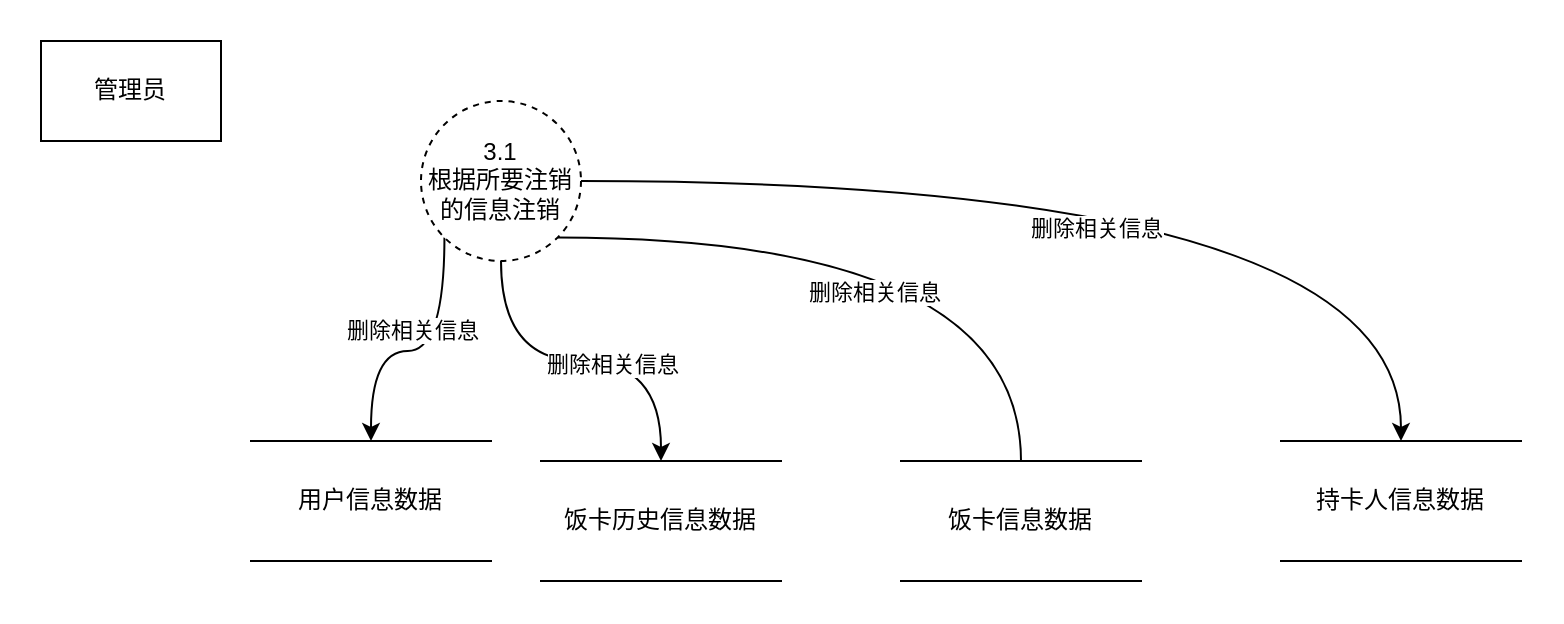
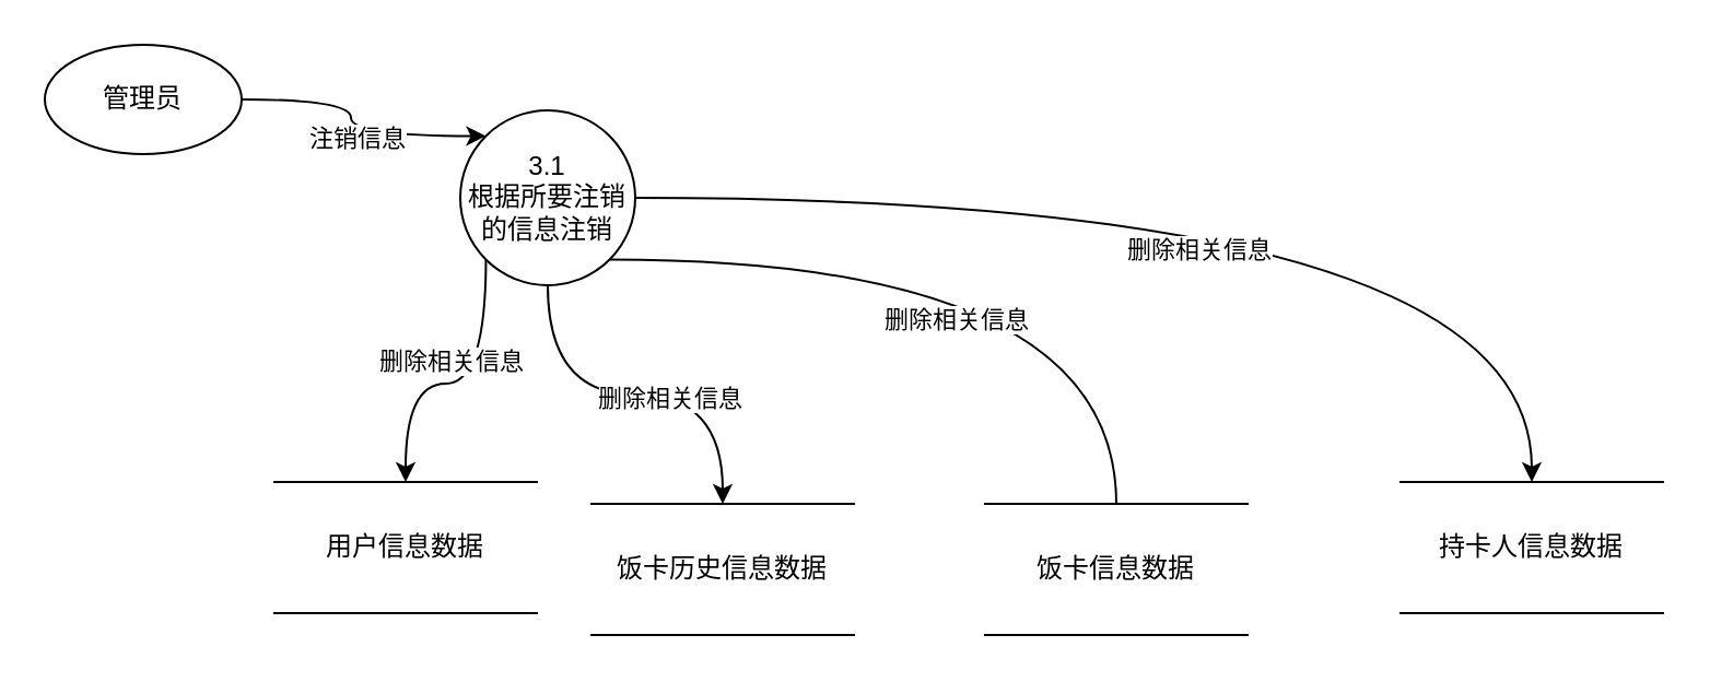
- <mxCell id="4" value="管理员" style="rounded=0;whiteSpace=wrap;html=1;" vertex="1" parent="1"><mxGeometry x="20" y="20" width="90" height="50" as="geometry" /></mxCell>
+ <mxCell id="4" value="管理员" style="ellipse;whiteSpace=wrap;html=1;" vertex="1" parent="1"><mxGeometry x="20" y="20" width="90" height="50" as="geometry" /></mxCell>
+ <mxCell id="2" style="edgeStyle=orthogonalEdgeStyle;curved=1;rounded=0;orthogonalLoop=1;jettySize=auto;html=1;exitX=1;exitY=0.5;exitDx=0;exitDy=0;entryX=0;entryY=0;entryDx=0;entryDy=0;" edge="1" parent="1" source="4" target="15"><mxGeometry relative="1" as="geometry" /></mxCell>
+ <mxCell id="3" value="注销信息" style="edgeLabel;html=1;align=center;verticalAlign=middle;resizable=0;points=[];" vertex="1" connectable="0" parent="2"><mxGeometry x="0.07" y="-1" relative="1" as="geometry"><mxPoint as="offset" /></mxGeometry></mxCell>
- <mxCell id="15" value="3.1&lt;br&gt;根据所要注销的信息注销" style="ellipse;whiteSpace=wrap;html=1;aspect=fixed;dashed=1;" vertex="1" parent="1"><mxGeometry x="210" y="50" width="80" height="80" as="geometry" /></mxCell>
+ <mxCell id="15" value="3.1&lt;br&gt;根据所要注销的信息注销" style="ellipse;whiteSpace=wrap;html=1;aspect=fixed;" vertex="1" parent="1"><mxGeometry x="210" y="50" width="80" height="80" as="geometry" /></mxCell>
